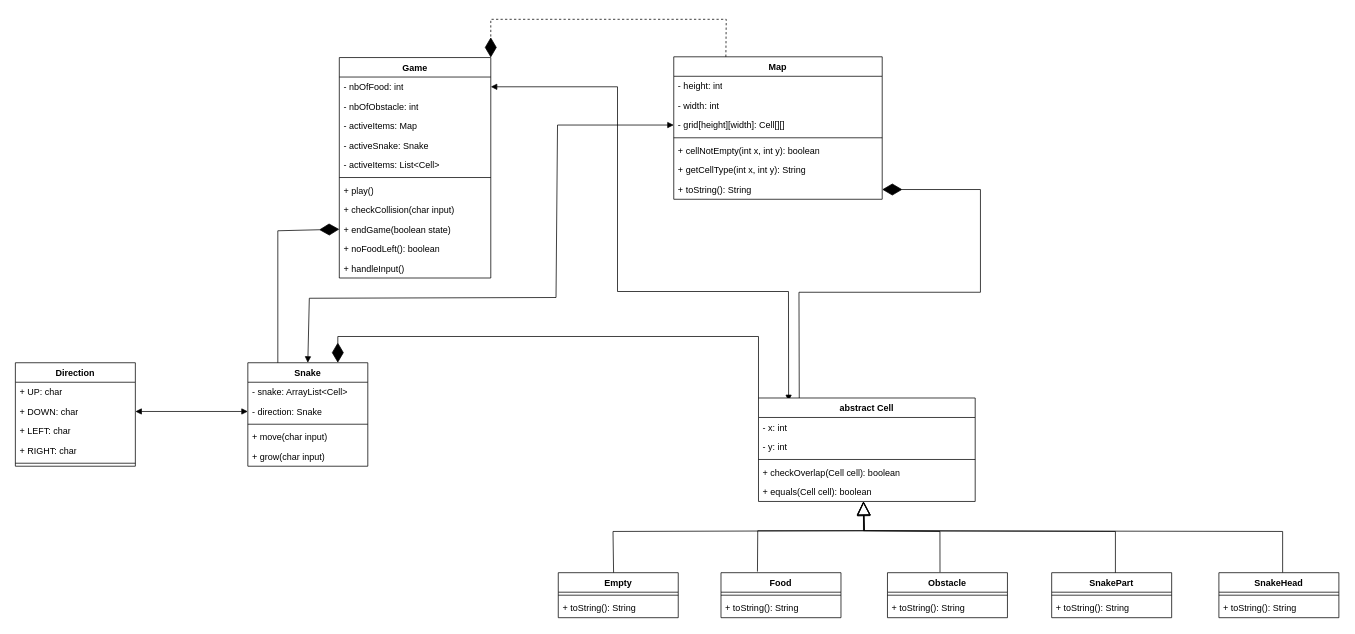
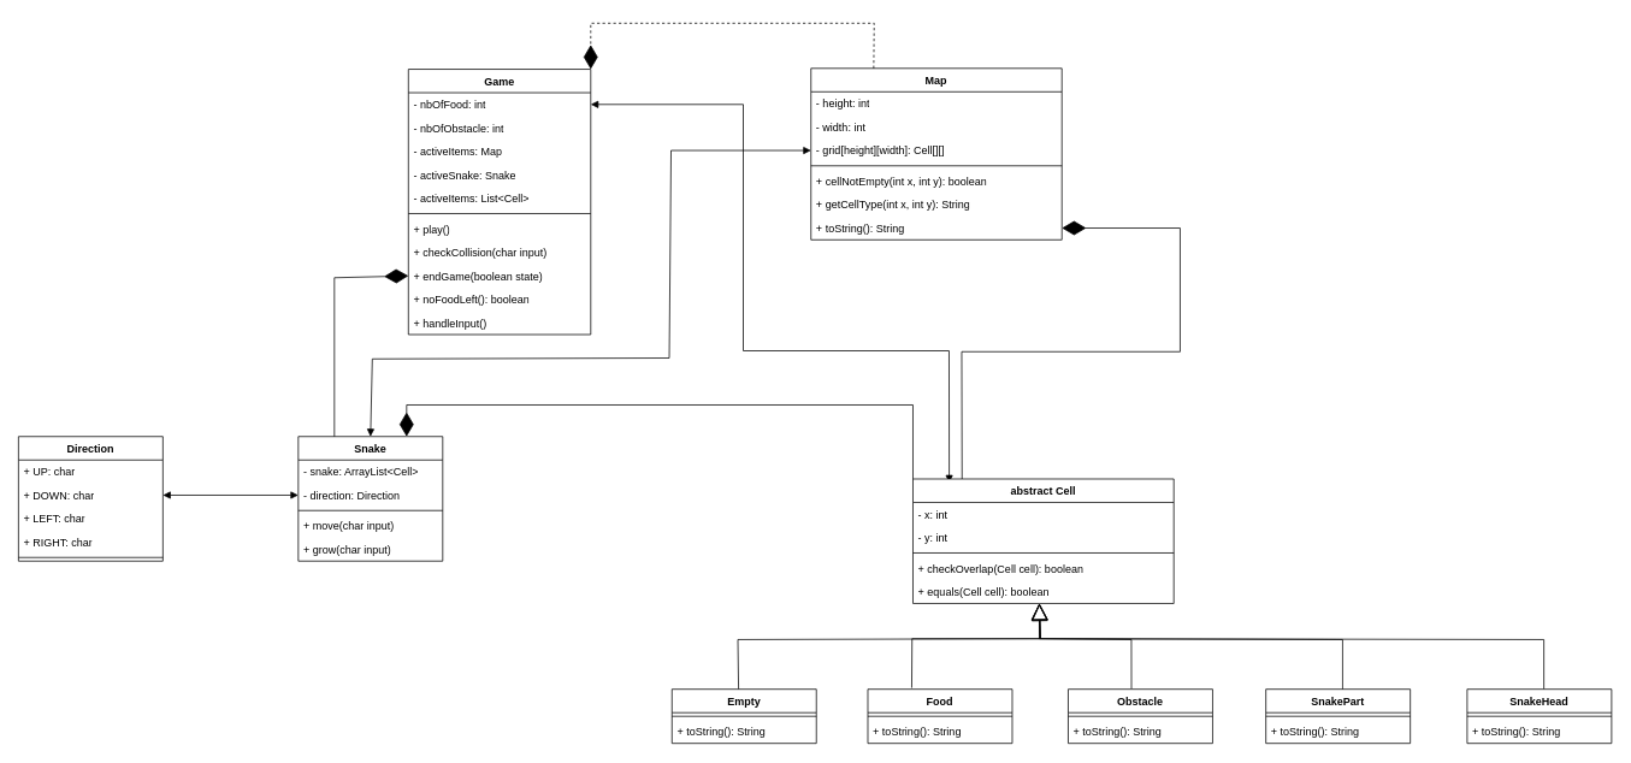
- <mxCell id="12" value="- direction: Snake" style="text;align=left;verticalAlign=top;spacingLeft=4;spacingRight=4;overflow=hidden;rotatable=0;points=[[0,0.5],[1,0.5]];portConstraint=eastwest;whiteSpace=wrap;html=1;" parent="10" vertex="1"><mxGeometry y="52" width="160" height="26" as="geometry" /></mxCell>
+ <mxCell id="12" value="- direction: Direction" style="text;align=left;verticalAlign=top;spacingLeft=4;spacingRight=4;overflow=hidden;rotatable=0;points=[[0,0.5],[1,0.5]];portConstraint=eastwest;whiteSpace=wrap;html=1;" parent="10" vertex="1"><mxGeometry y="52" width="160" height="26" as="geometry" /></mxCell>
